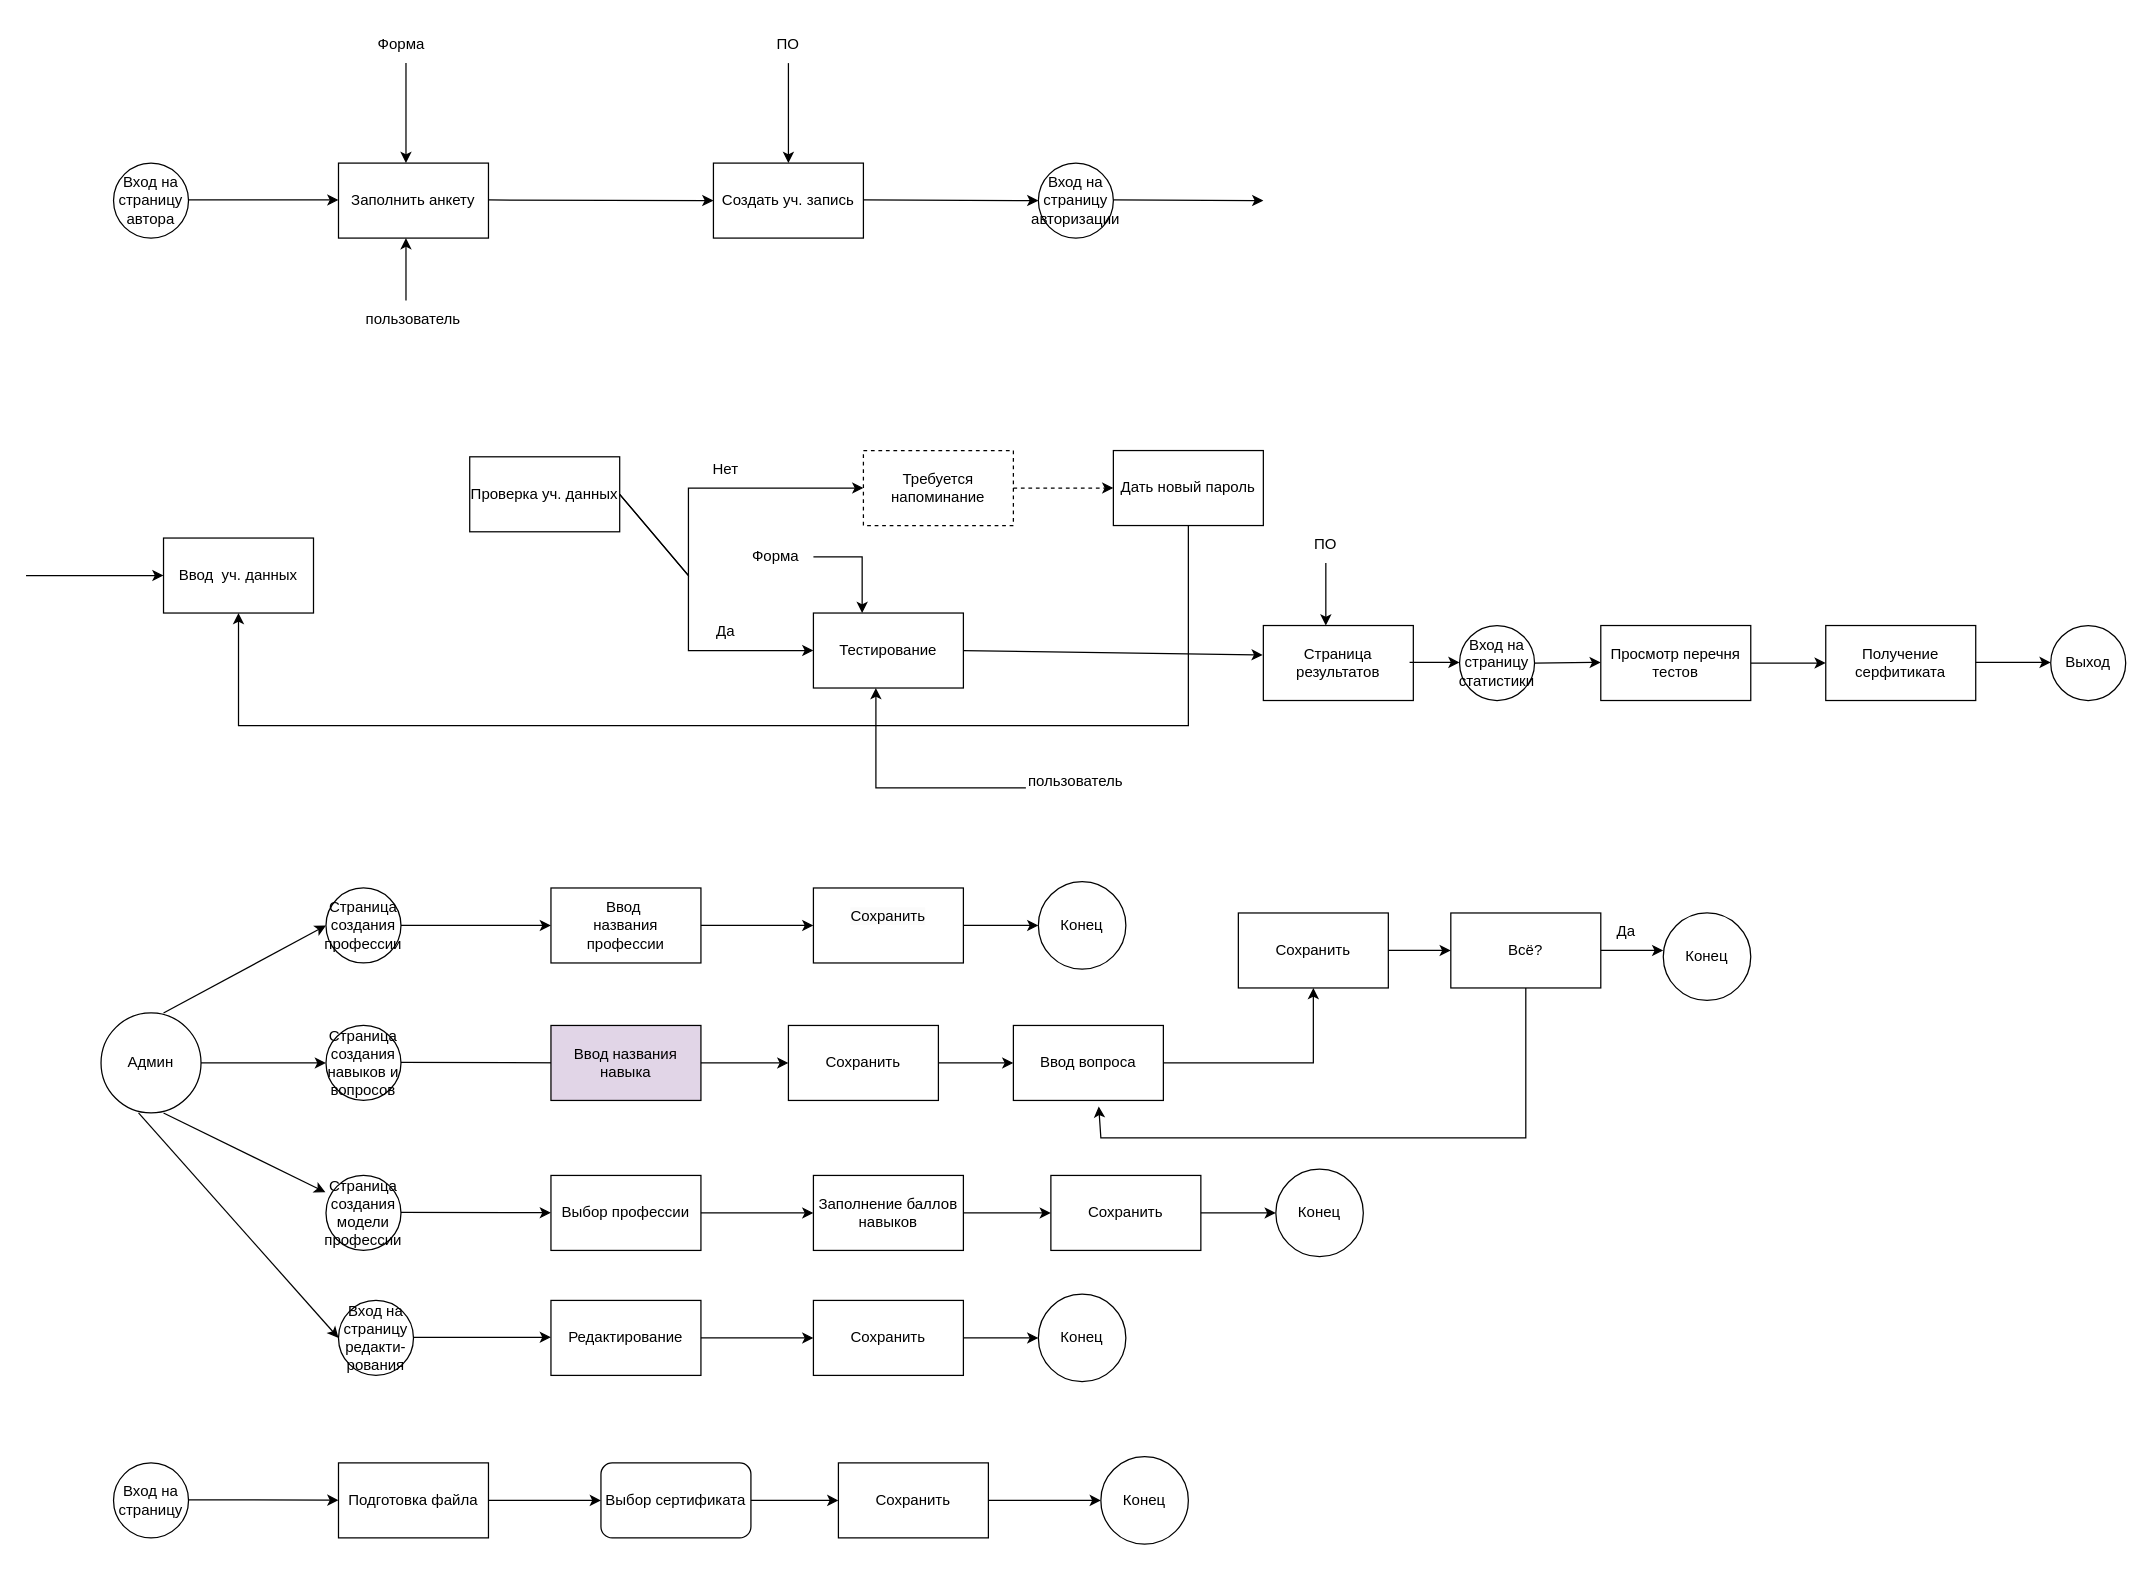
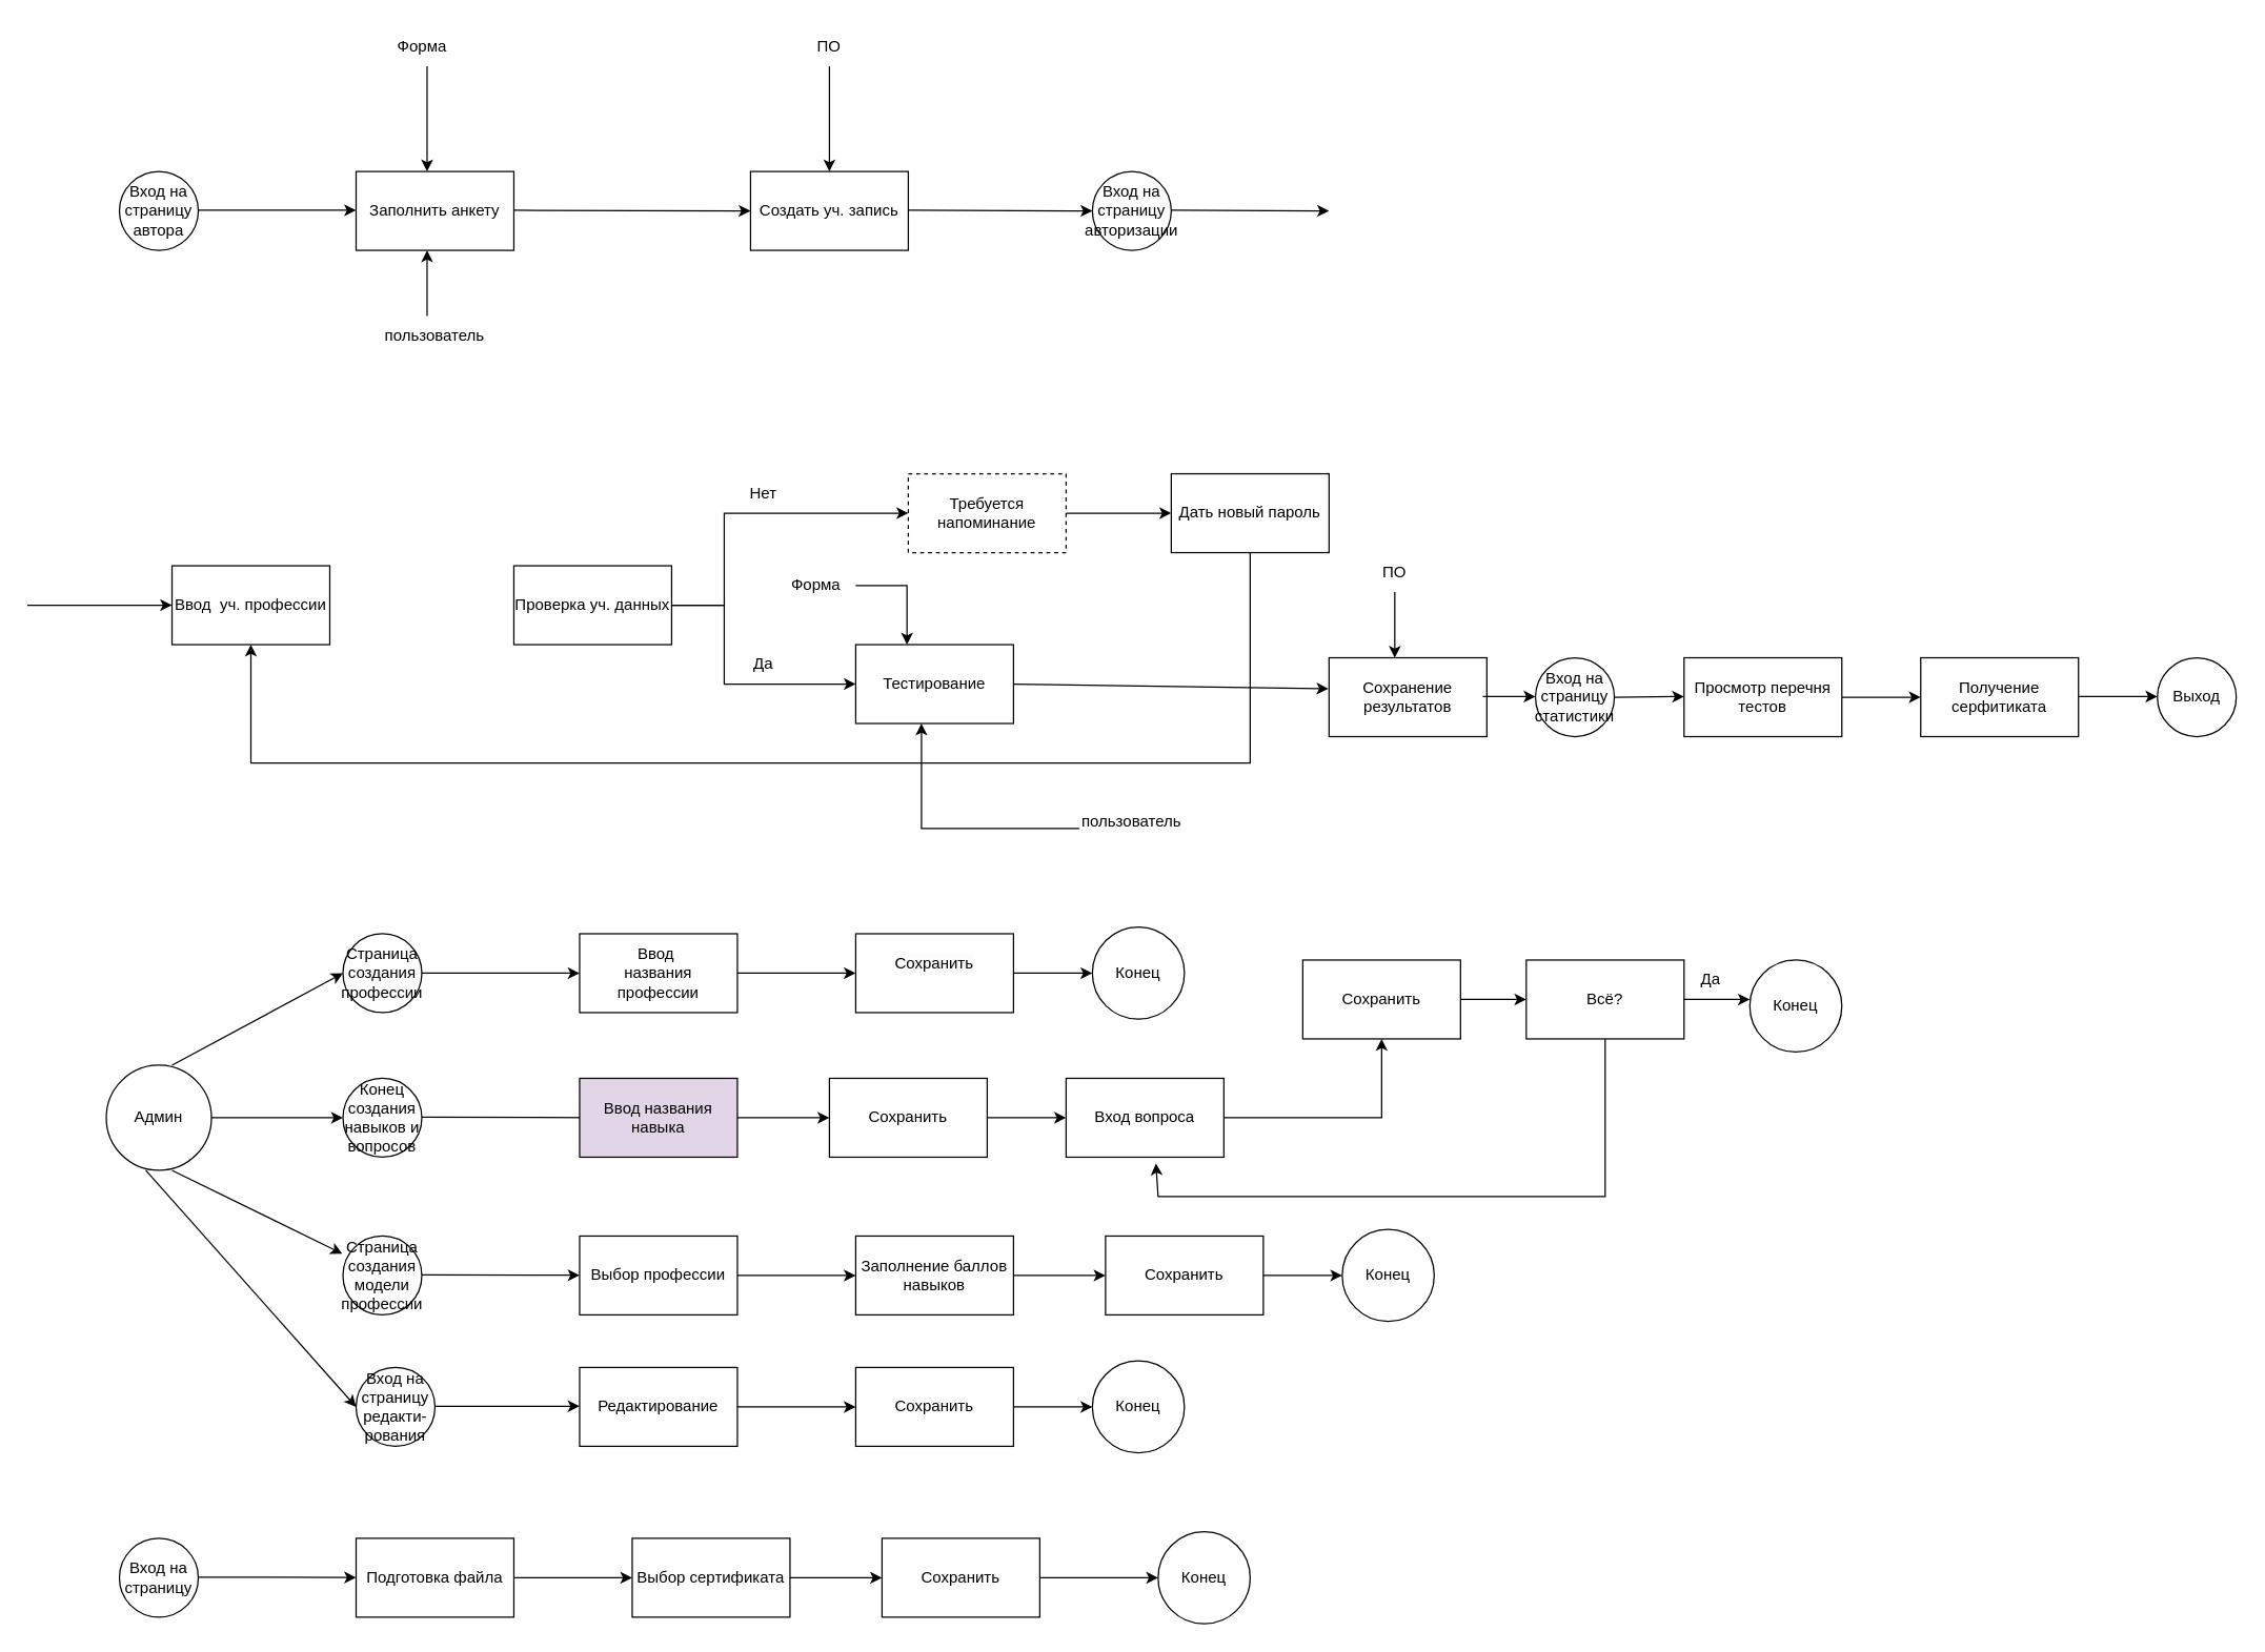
- <mxCell id="10" value="" style="endArrow=classic;html=1;rounded=0;entryX=0;entryY=0.5;entryDx=0;entryDy=0;exitX=1;exitY=0.5;exitDx=0;exitDy=0;dashed=1;" edge="1" parent="1" source="6" target="9"><mxGeometry width="50" height="50" relative="1" as="geometry"><mxPoint x="830" y="400" as="sourcePoint" /><mxPoint x="830" y="480" as="targetPoint" /></mxGeometry></mxCell>
+ <mxCell id="10" value="" style="endArrow=classic;html=1;rounded=0;entryX=0;entryY=0.5;entryDx=0;entryDy=0;exitX=1;exitY=0.5;exitDx=0;exitDy=0;" edge="1" parent="1" source="6" target="9"><mxGeometry width="50" height="50" relative="1" as="geometry"><mxPoint x="830" y="400" as="sourcePoint" /><mxPoint x="830" y="480" as="targetPoint" /></mxGeometry></mxCell>
- <mxCell id="5" value="Проверка уч. данных" style="rounded=0;whiteSpace=wrap;html=1;" vertex="1" parent="1"><mxGeometry x="375" y="365" width="120" height="60" as="geometry" /></mxCell>
+ <mxCell id="5" value="Проверка уч. данных" style="rounded=0;whiteSpace=wrap;html=1;" vertex="1" parent="1"><mxGeometry x="390" y="430" width="120" height="60" as="geometry" /></mxCell>
- <mxCell id="3" value="Ввод&amp;nbsp; уч. данных" style="rounded=0;whiteSpace=wrap;html=1;" vertex="1" parent="1"><mxGeometry x="130" y="430" width="120" height="60" as="geometry" /></mxCell>
+ <mxCell id="3" value="Ввод&amp;nbsp; уч. профессии" style="rounded=0;whiteSpace=wrap;html=1;" vertex="1" parent="1"><mxGeometry x="130" y="430" width="120" height="60" as="geometry" /></mxCell>
- <mxCell id="11" value="Страница результатов" style="rounded=0;whiteSpace=wrap;html=1;" vertex="1" parent="1"><mxGeometry x="1010" y="500" width="120" height="60" as="geometry" /></mxCell>
+ <mxCell id="11" value="Сохранение результатов" style="rounded=0;whiteSpace=wrap;html=1;" vertex="1" parent="1"><mxGeometry x="1010" y="500" width="120" height="60" as="geometry" /></mxCell>
- <mxCell id="48" value="Страница&lt;br&gt;создания навыков и вопросов" style="ellipse;whiteSpace=wrap;html=1;aspect=fixed;" vertex="1" parent="1"><mxGeometry x="260" y="820" width="60" height="60" as="geometry" /></mxCell>
+ <mxCell id="48" value="Конец&lt;br&gt;создания навыков и вопросов" style="ellipse;whiteSpace=wrap;html=1;aspect=fixed;" vertex="1" parent="1"><mxGeometry x="260" y="820" width="60" height="60" as="geometry" /></mxCell>
- <mxCell id="74" value="Ввод вопроса" style="rounded=0;whiteSpace=wrap;html=1;" vertex="1" parent="1"><mxGeometry x="810" y="820" width="120" height="60" as="geometry" /></mxCell>
+ <mxCell id="74" value="Вход вопроса" style="rounded=0;whiteSpace=wrap;html=1;" vertex="1" parent="1"><mxGeometry x="810" y="820" width="120" height="60" as="geometry" /></mxCell>
- <mxCell id="86" value="Выбор сертификата" style="whiteSpace=wrap;html=1;rounded=1;" vertex="1" parent="1"><mxGeometry x="480" y="1170" width="120" height="60" as="geometry" /></mxCell>
+ <mxCell id="86" value="Выбор сертификата" style="rounded=0;whiteSpace=wrap;html=1;" vertex="1" parent="1"><mxGeometry x="480" y="1170" width="120" height="60" as="geometry" /></mxCell>
